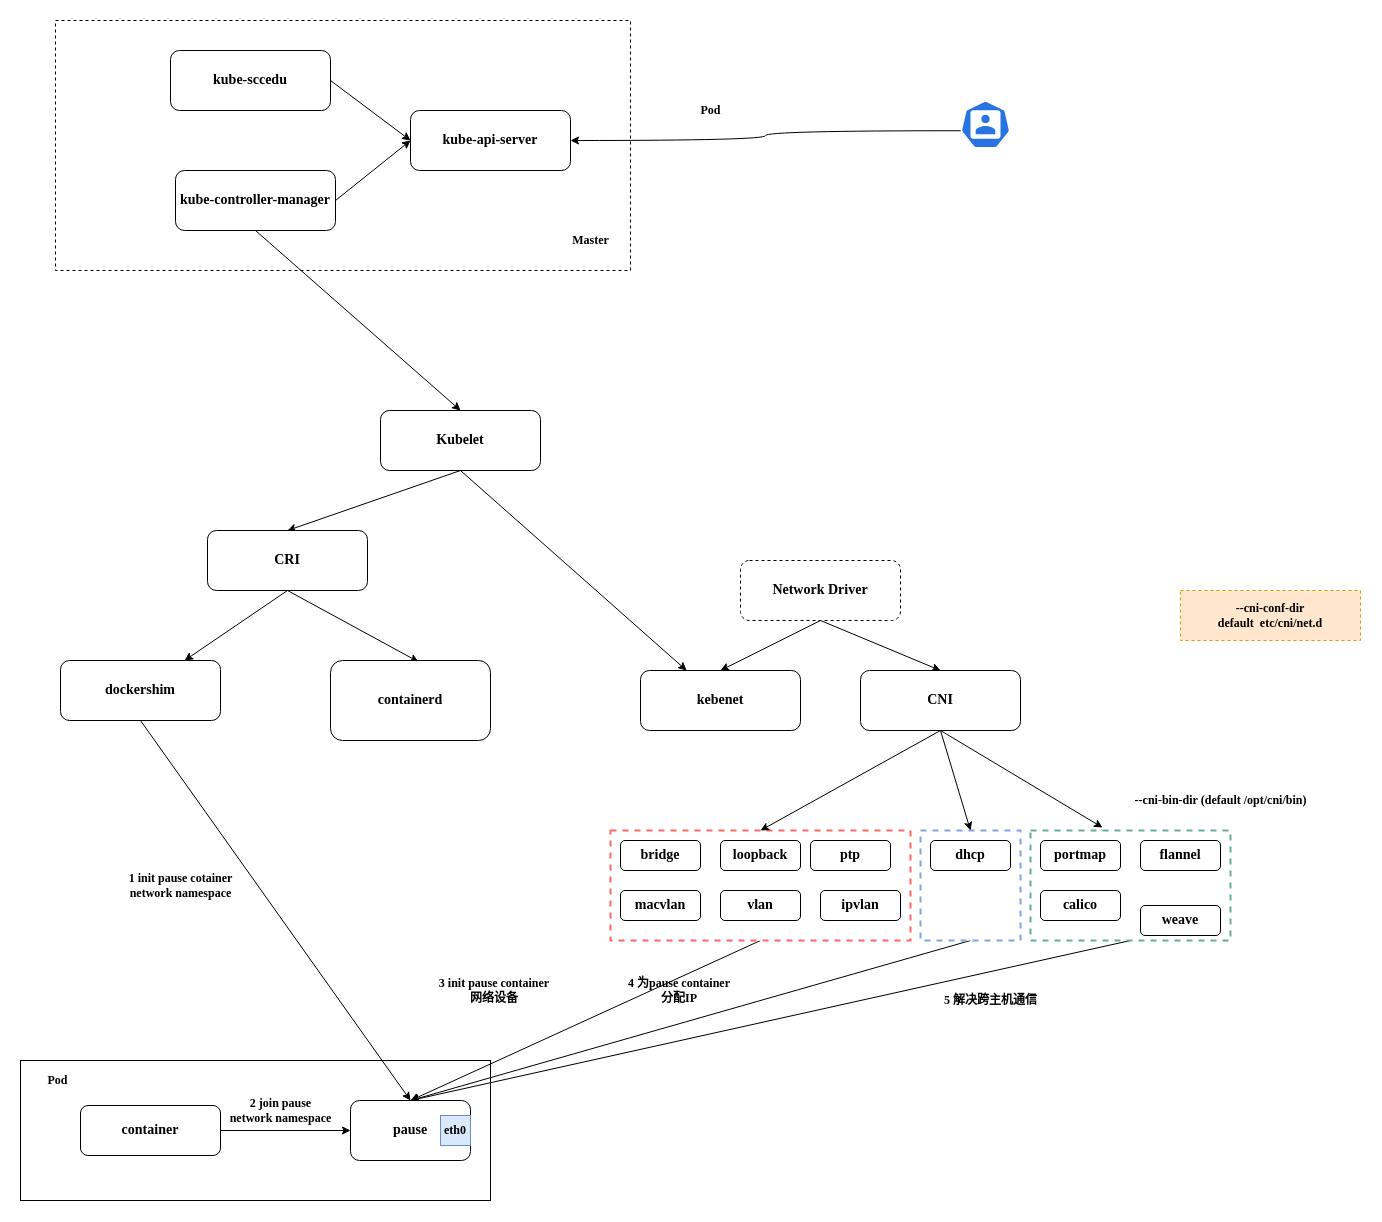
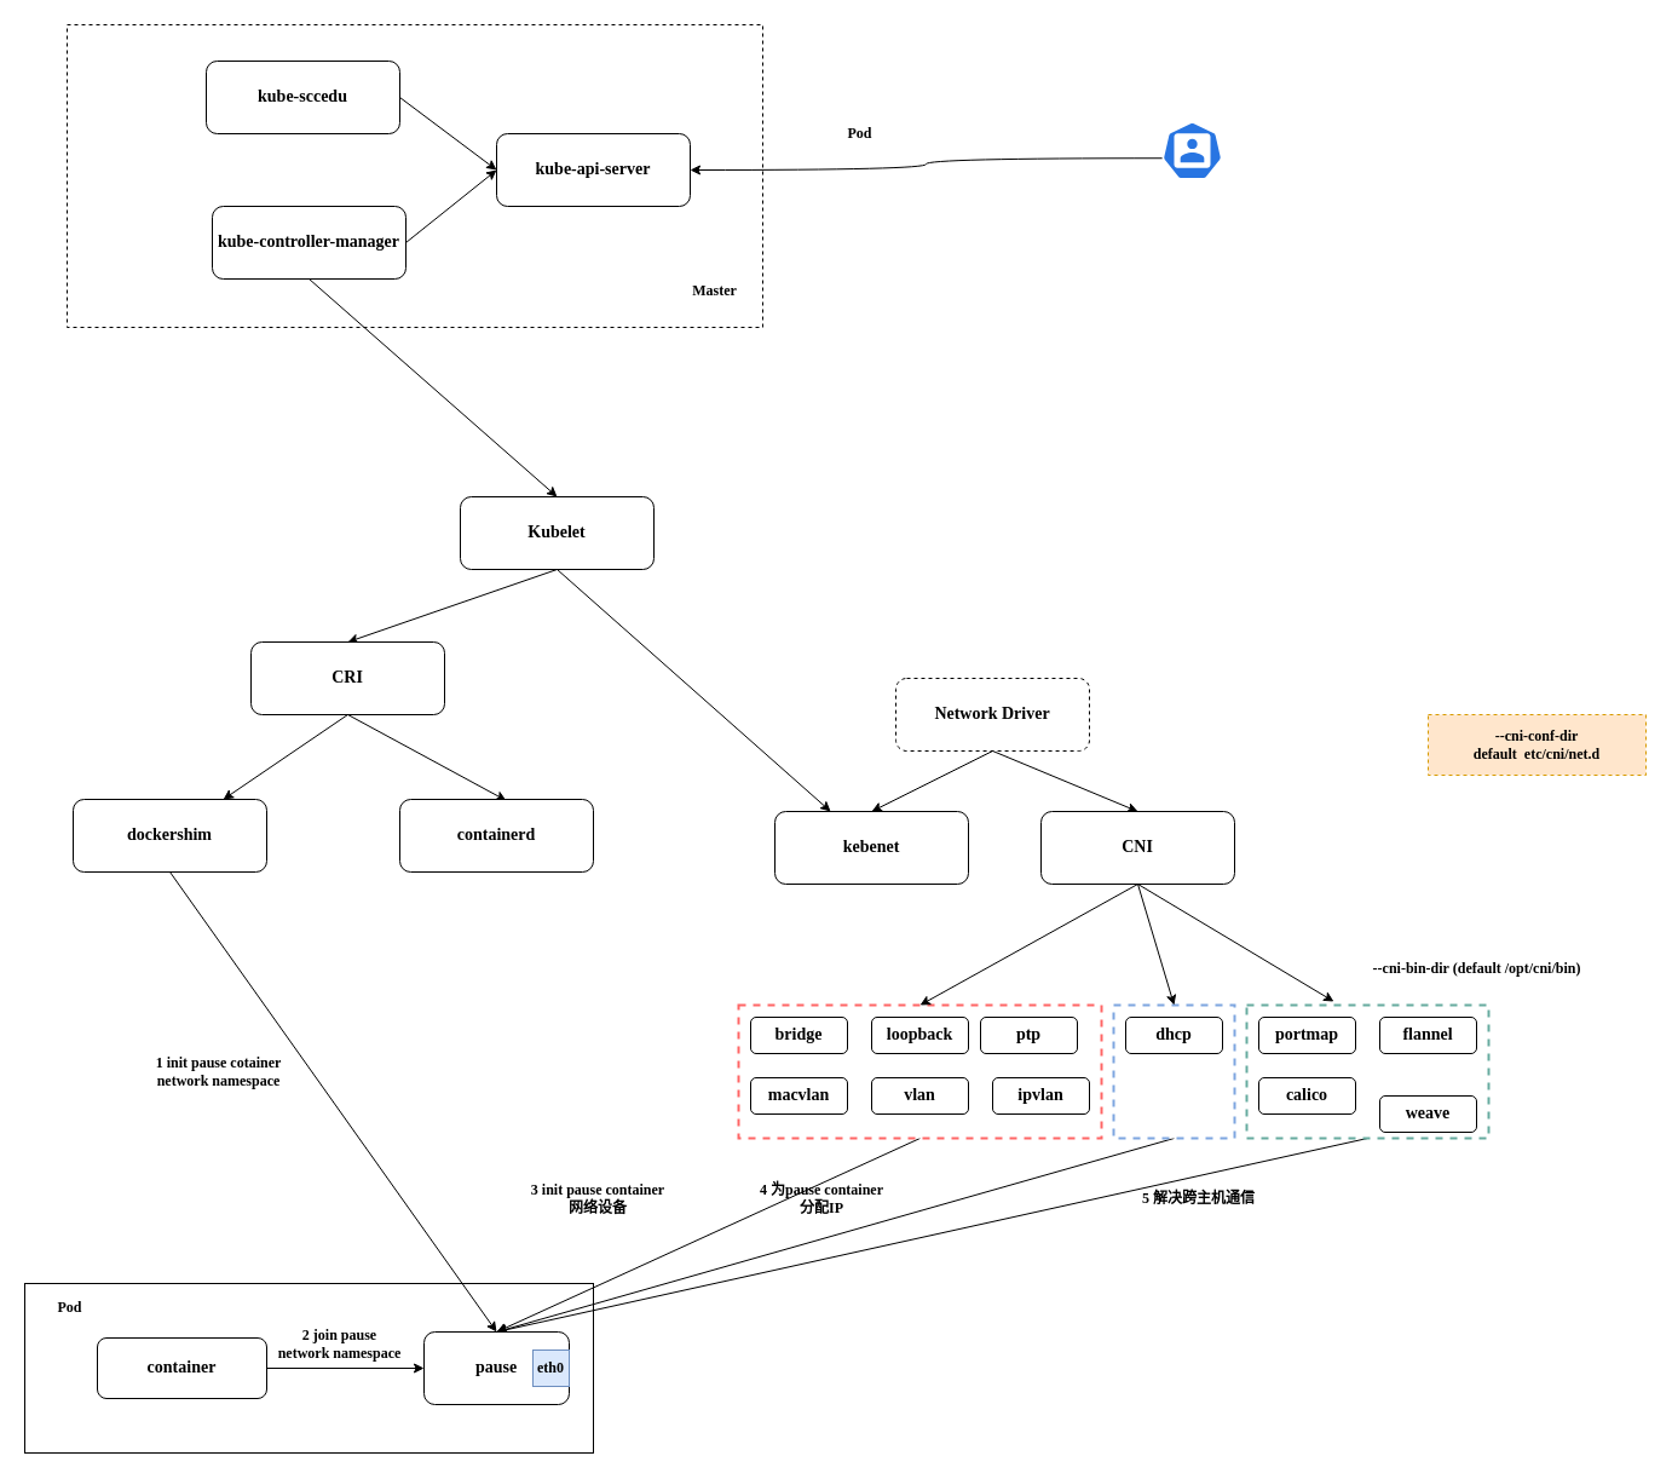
- <mxCell id="31" value="&lt;font face=&quot;Comic Sans MS&quot; style=&quot;font-size: 14px&quot;&gt;&lt;b&gt;containerd&lt;/b&gt;&lt;/font&gt;" style="rounded=1;whiteSpace=wrap;html=1;" parent="1" vertex="1"><mxGeometry x="330" y="660" width="160" height="80" as="geometry" /></mxCell>
+ <mxCell id="31" value="&lt;font face=&quot;Comic Sans MS&quot; style=&quot;font-size: 14px&quot;&gt;&lt;b&gt;containerd&lt;/b&gt;&lt;/font&gt;" style="rounded=1;whiteSpace=wrap;html=1;" parent="1" vertex="1"><mxGeometry x="330" y="660" width="160" height="60" as="geometry" /></mxCell>
- <mxCell id="53" value="&lt;font face=&quot;Comic Sans MS&quot;&gt;&lt;b&gt;5 解决跨主机通信&lt;/b&gt;&lt;/font&gt;" style="text;html=1;resizable=0;autosize=1;align=center;verticalAlign=middle;points=[];fillColor=none;strokeColor=none;rounded=0;" vertex="1" parent="1"><mxGeometry x="935" y="990" width="110" height="20" as="geometry" /></mxCell>
+ <mxCell id="53" value="&lt;font face=&quot;Comic Sans MS&quot;&gt;&lt;b&gt;5 解决跨主机通信&lt;/b&gt;&lt;/font&gt;" style="text;html=1;resizable=0;autosize=1;align=center;verticalAlign=middle;points=[];fillColor=none;strokeColor=none;rounded=0;" vertex="1" parent="1"><mxGeometry x="935" y="980" width="110" height="20" as="geometry" /></mxCell>
